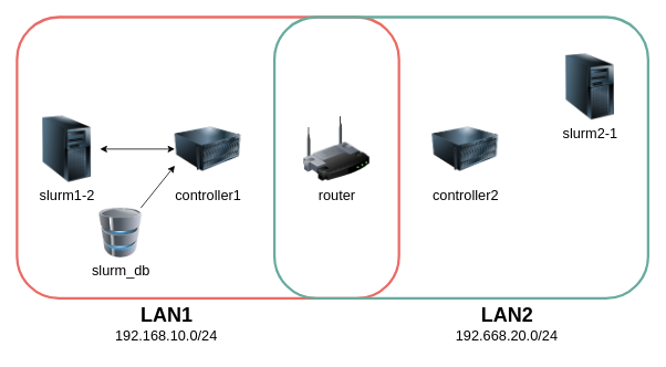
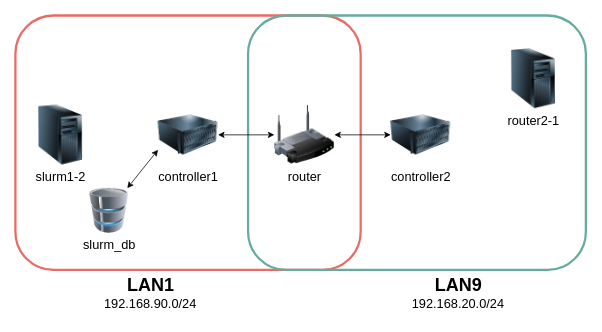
- <mxCell id="6" value="slurm2-1" style="image;html=1;image=img/lib/clip_art/computers/Server_Tower_128x128.png;fontSize=17;" parent="1" vertex="1"><mxGeometry x="670" y="64" width="80" height="80" as="geometry" /></mxCell>
+ <mxCell id="6" value="router2-1" style="image;html=1;image=img/lib/clip_art/computers/Server_Tower_128x128.png;fontSize=17;" parent="1" vertex="1"><mxGeometry x="670" y="64" width="80" height="80" as="geometry" /></mxCell>
- <mxCell id="14" value="" style="endArrow=classic;startArrow=classic;html=1;rounded=0;edgeStyle=orthogonalEdgeStyle;fontSize=17;" parent="1" source="5" target="8" edge="1"><mxGeometry width="50" height="50" relative="1" as="geometry"><mxPoint x="-30" y="229" as="sourcePoint" /><mxPoint x="100" y="229" as="targetPoint" /></mxGeometry></mxCell>
+ <mxCell id="12" value="" style="endArrow=classic;startArrow=classic;html=1;rounded=0;edgeStyle=orthogonalEdgeStyle;fontSize=17;" parent="1" source="8" target="4" edge="1"><mxGeometry width="50" height="50" relative="1" as="geometry"><mxPoint x="235" y="259" as="sourcePoint" /><mxPoint x="285" y="209" as="targetPoint" /></mxGeometry></mxCell>
+ <mxCell id="13" value="" style="endArrow=classic;startArrow=classic;html=1;rounded=0;edgeStyle=orthogonalEdgeStyle;fontSize=17;" parent="1" source="4" target="9" edge="1"><mxGeometry width="50" height="50" relative="1" as="geometry"><mxPoint x="425" y="239" as="sourcePoint" /><mxPoint x="555" y="239" as="targetPoint" /></mxGeometry></mxCell>
- <mxCell id="15" value="" style="endArrow=none;startArrow=classic;html=1;rounded=0;fontSize=17;exitX=0;exitY=0.75;exitDx=0;exitDy=0;" parent="1" source="8" target="7" edge="1"><mxGeometry width="50" height="50" relative="1" as="geometry"><mxPoint x="25" y="99" as="sourcePoint" /><mxPoint x="155" y="99" as="targetPoint" /></mxGeometry></mxCell>
+ <mxCell id="15" value="" style="endArrow=classic;startArrow=classic;html=1;rounded=0;fontSize=17;exitX=0;exitY=0.75;exitDx=0;exitDy=0;" parent="1" source="8" target="7" edge="1"><mxGeometry width="50" height="50" relative="1" as="geometry"><mxPoint x="25" y="99" as="sourcePoint" /><mxPoint x="155" y="99" as="targetPoint" /></mxGeometry></mxCell>
- <mxCell id="11" value="LAN2" style="text;strokeColor=none;fillColor=none;html=1;fontSize=24;fontStyle=1;verticalAlign=middle;align=center;" parent="1" vertex="1"><mxGeometry x="560" y="359" width="100" height="40" as="geometry" /></mxCell>
+ <mxCell id="11" value="LAN9" style="text;strokeColor=none;fillColor=none;html=1;fontSize=24;fontStyle=1;verticalAlign=middle;align=center;" parent="1" vertex="1"><mxGeometry x="560" y="359" width="100" height="40" as="geometry" /></mxCell>
- <mxCell id="16" value="192.168.10.0/24" style="text;html=1;align=center;verticalAlign=middle;whiteSpace=wrap;rounded=0;fontSize=17;" parent="1" vertex="1"><mxGeometry x="150" y="390" width="100" height="30" as="geometry" /></mxCell>
+ <mxCell id="16" value="192.168.90.0/24" style="text;html=1;align=center;verticalAlign=middle;whiteSpace=wrap;rounded=0;fontSize=17;" parent="1" vertex="1"><mxGeometry x="150" y="390" width="100" height="30" as="geometry" /></mxCell>
- <mxCell id="17" value="192.668.20.0/24" style="text;html=1;align=center;verticalAlign=middle;whiteSpace=wrap;rounded=0;fontSize=17;" parent="1" vertex="1"><mxGeometry x="560" y="390" width="100" height="30" as="geometry" /></mxCell>
+ <mxCell id="17" value="192.168.20.0/24" style="text;html=1;align=center;verticalAlign=middle;whiteSpace=wrap;rounded=0;fontSize=17;" parent="1" vertex="1"><mxGeometry x="560" y="390" width="100" height="30" as="geometry" /></mxCell>
